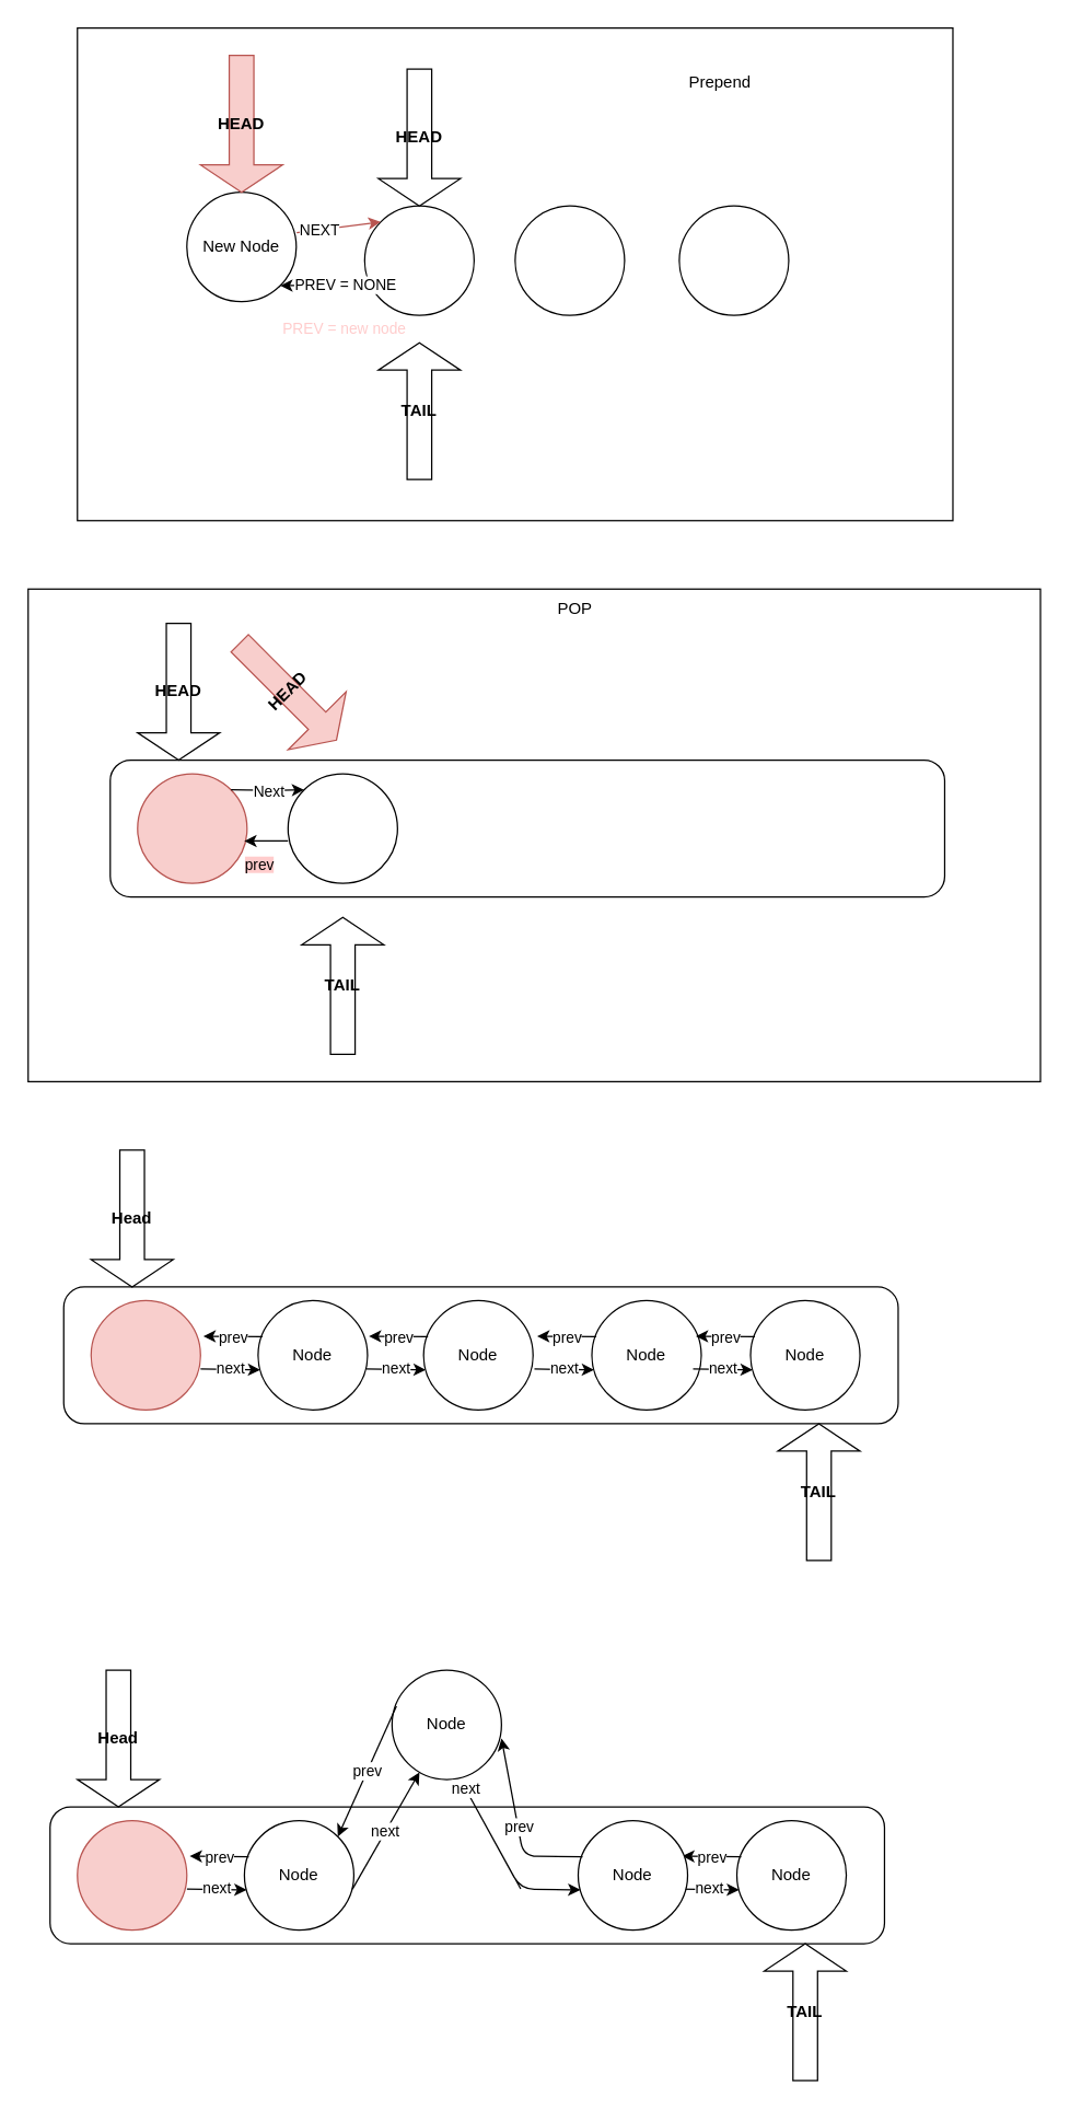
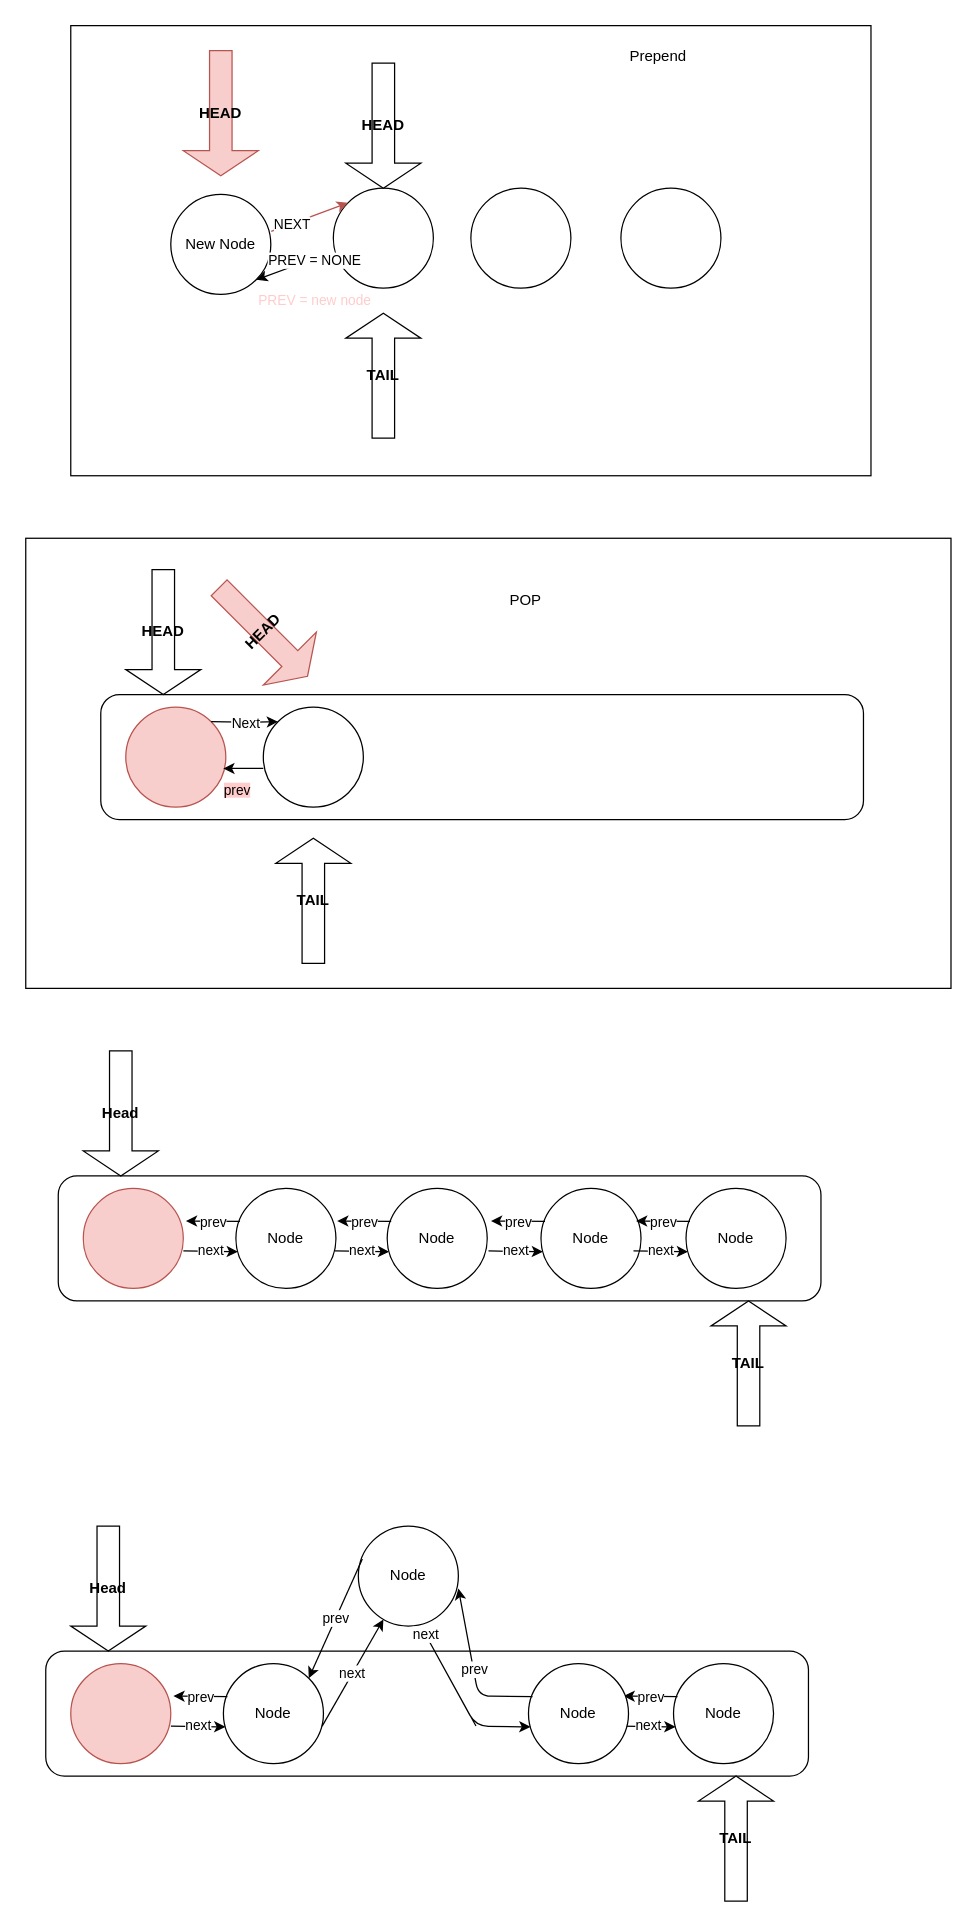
- <mxCell id="29" value="Prepend" style="text;html=1;strokeColor=none;fillColor=none;align=center;verticalAlign=middle;whiteSpace=wrap;rounded=0;" vertex="1" parent="15"><mxGeometry x="440" y="25" width="60" height="30" as="geometry" /></mxCell>
+ <mxCell id="29" value="Prepend" style="text;html=1;strokeColor=none;fillColor=none;align=center;verticalAlign=middle;whiteSpace=wrap;rounded=0;" vertex="1" parent="15"><mxGeometry x="440" y="10" width="60" height="30" as="geometry" /></mxCell>
- <mxCell id="22" value="New Node" style="ellipse;whiteSpace=wrap;html=1;aspect=fixed;" parent="15" vertex="1"><mxGeometry x="80" y="120" width="80" height="80" as="geometry" /></mxCell>
+ <mxCell id="22" value="New Node" style="ellipse;whiteSpace=wrap;html=1;aspect=fixed;" parent="15" vertex="1"><mxGeometry x="80" y="135" width="80" height="80" as="geometry" /></mxCell>
- <mxCell id="14" value="POP" style="text;html=1;strokeColor=none;fillColor=none;align=center;verticalAlign=middle;whiteSpace=wrap;rounded=0;" vertex="1" parent="2"><mxGeometry x="370" width="60" height="30" as="geometry" /></mxCell>
+ <mxCell id="14" value="POP" style="text;html=1;strokeColor=none;fillColor=none;align=center;verticalAlign=middle;whiteSpace=wrap;rounded=0;" vertex="1" parent="2"><mxGeometry x="370" y="35" width="60" height="30" as="geometry" /></mxCell>
